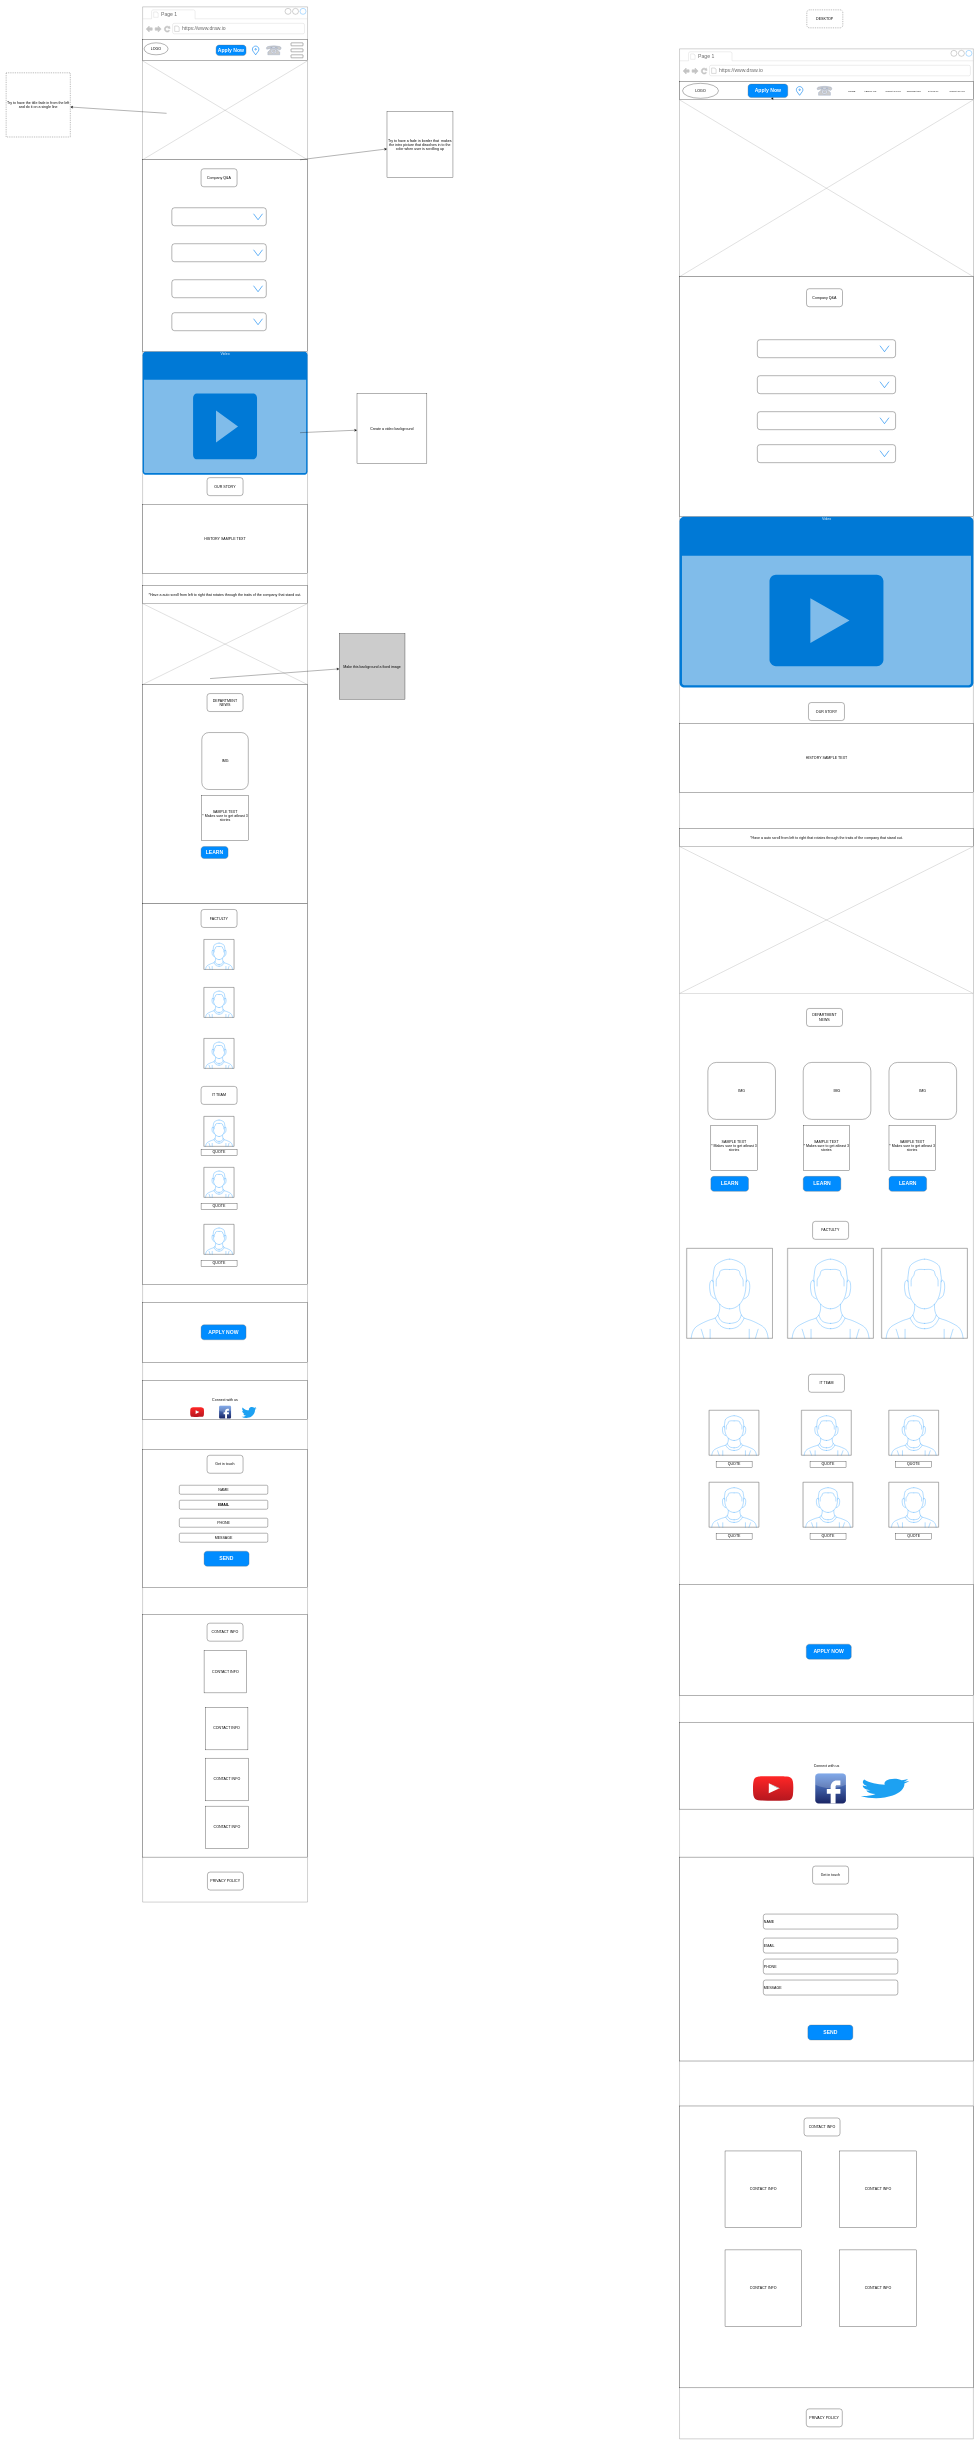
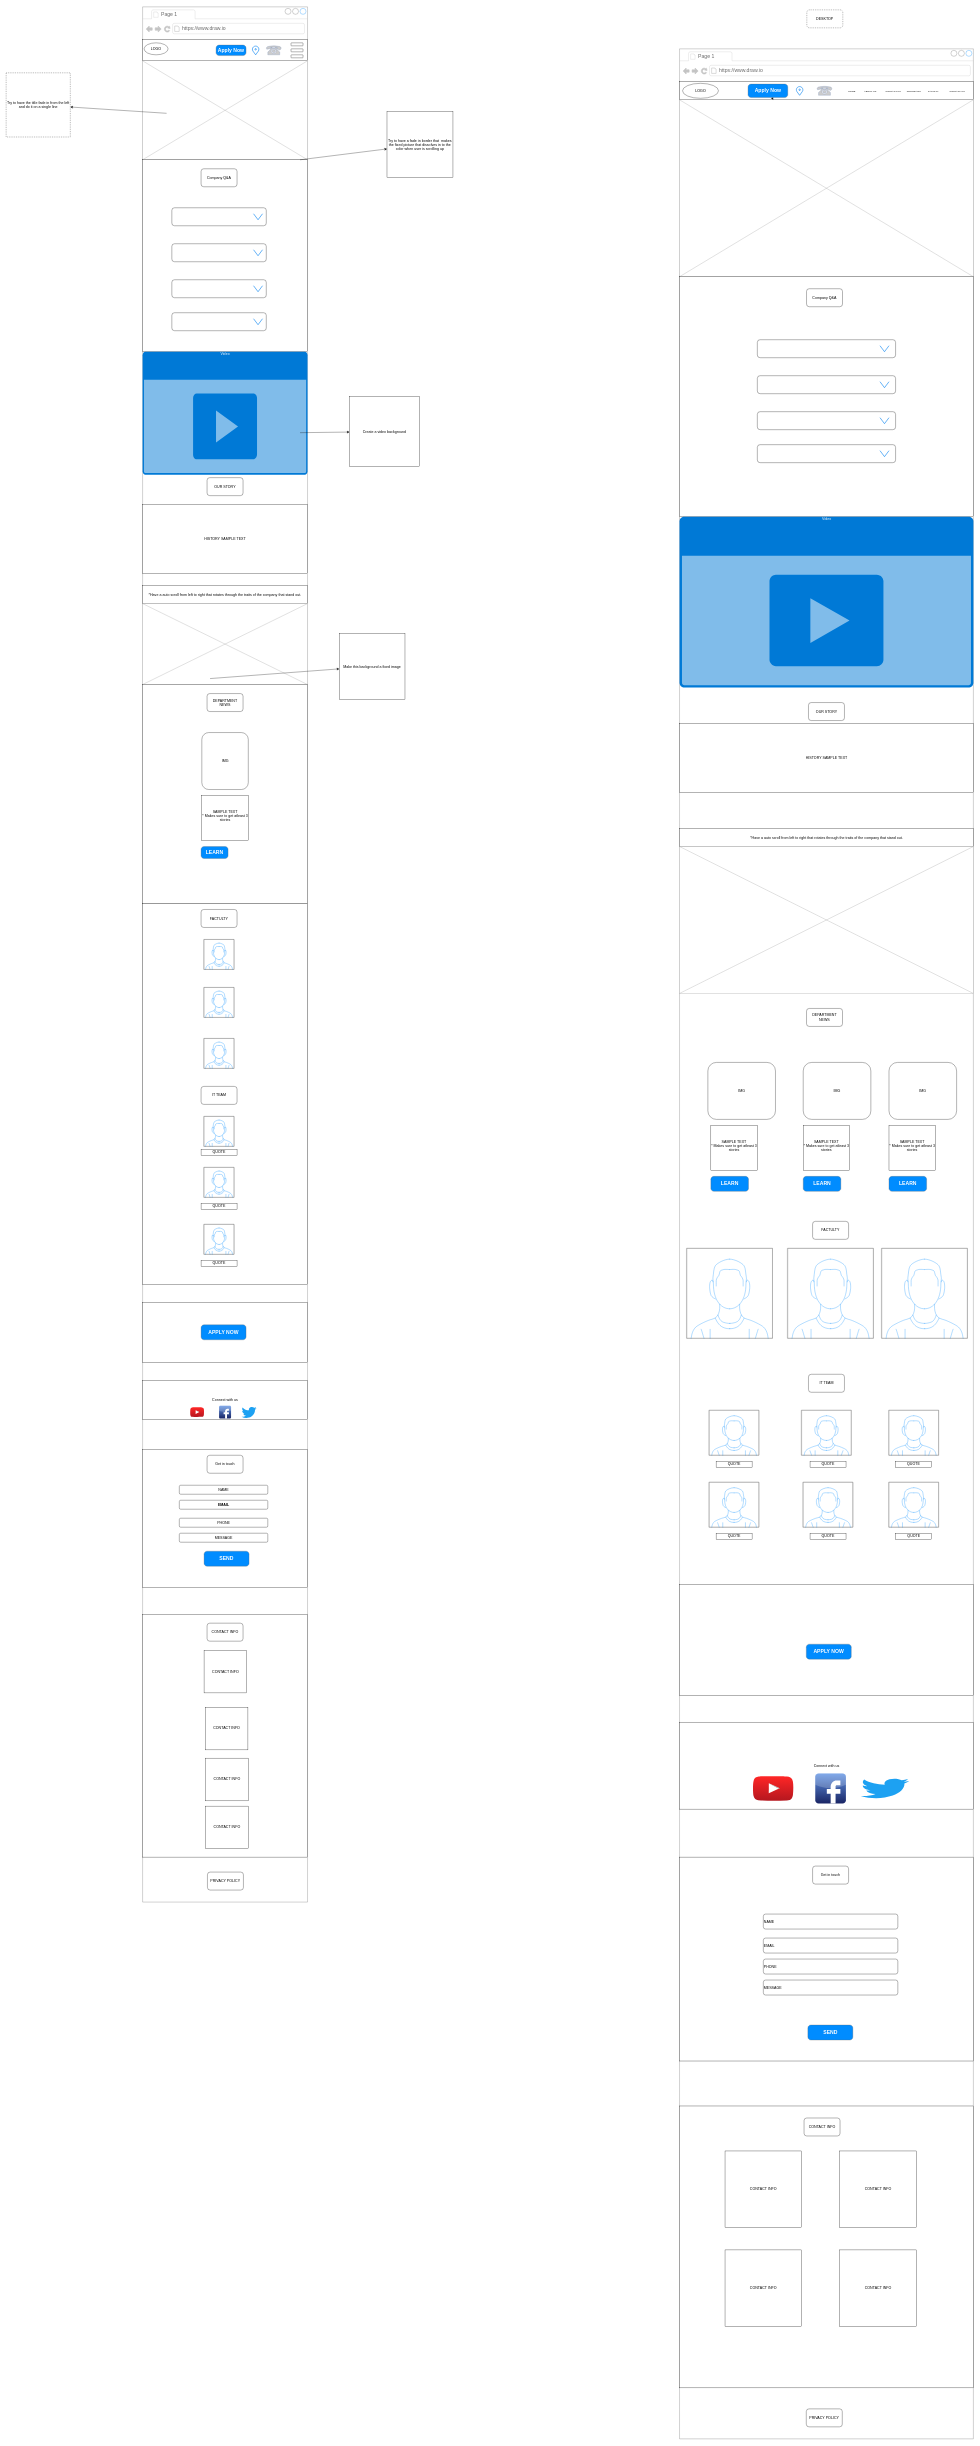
- <mxCell id="69" value="Try to have a fade in border that&amp;nbsp; makes the intro picture that dissolves in to the color when user is scrolling up" style="whiteSpace=wrap;html=1;aspect=fixed;" parent="1" vertex="1"><mxGeometry x="1290" y="370" width="220" height="220" as="geometry" /></mxCell>
+ <mxCell id="69" value="Try to have a fade in border that&amp;nbsp; makes the fixed picture that dissolves in to the color when user is scrolling up" style="whiteSpace=wrap;html=1;aspect=fixed;" parent="1" vertex="1"><mxGeometry x="1290" y="370" width="220" height="220" as="geometry" /></mxCell>
- <mxCell id="71" value="Create a video background" style="whiteSpace=wrap;html=1;aspect=fixed;" parent="1" vertex="1"><mxGeometry x="1190" y="1310" width="233" height="233" as="geometry" /></mxCell>
+ <mxCell id="71" value="Create a video background" style="whiteSpace=wrap;html=1;aspect=fixed;" parent="1" vertex="1"><mxGeometry x="1165" y="1320" width="233" height="233" as="geometry" /></mxCell>
- <mxCell id="73" value="Make this background a fixed image" style="whiteSpace=wrap;html=1;aspect=fixed;fillColor=#cccccc;" parent="1" vertex="1"><mxGeometry x="1131" y="2110" width="219" height="219" as="geometry" /></mxCell>
+ <mxCell id="73" value="Make this background a fixed image" style="whiteSpace=wrap;html=1;aspect=fixed;" parent="1" vertex="1"><mxGeometry x="1131" y="2110" width="219" height="219" as="geometry" /></mxCell>
